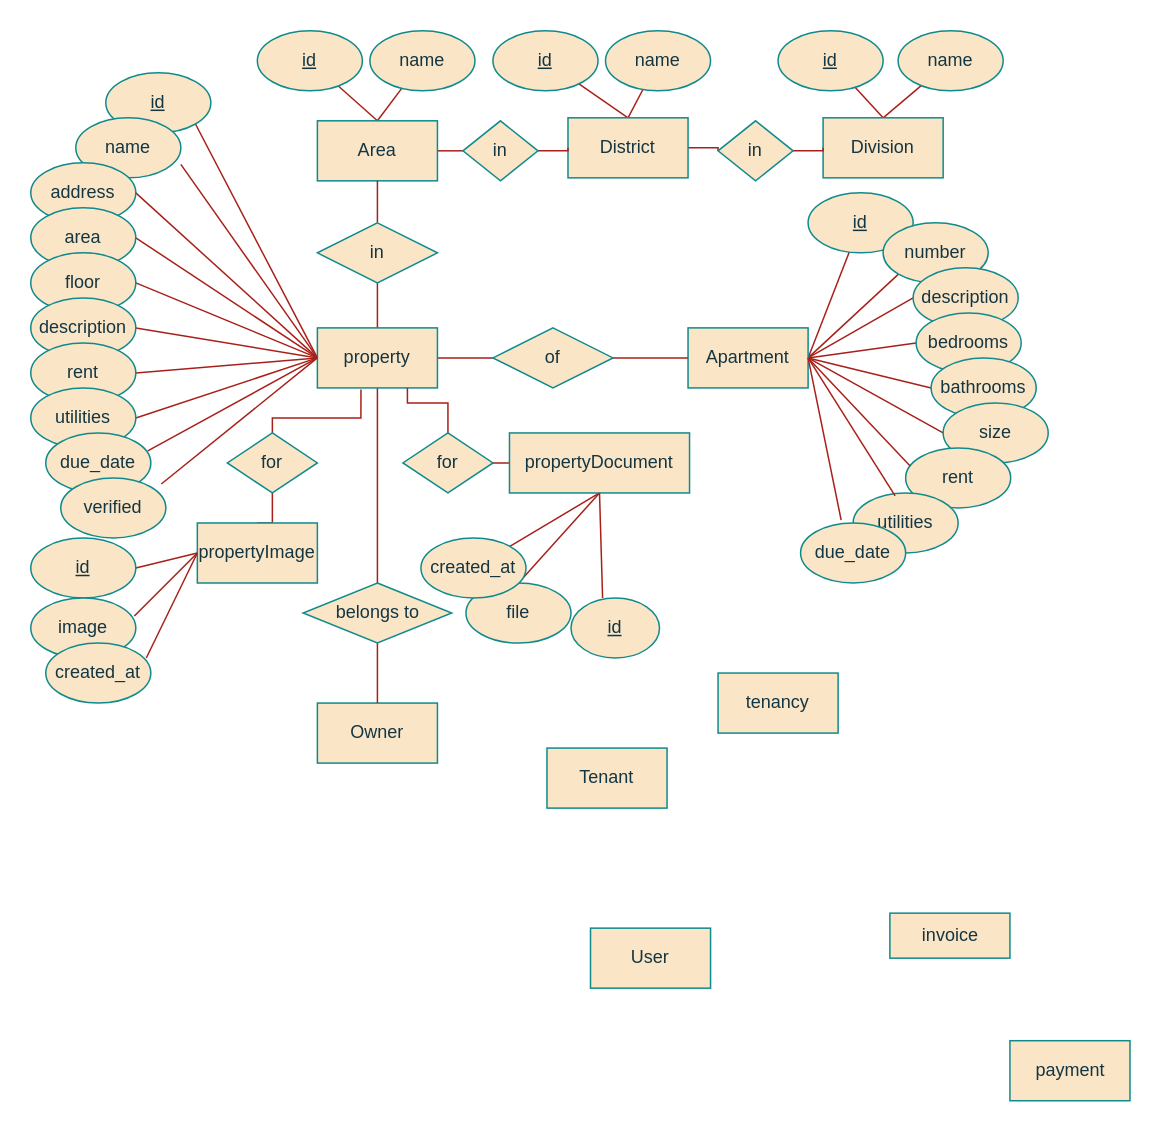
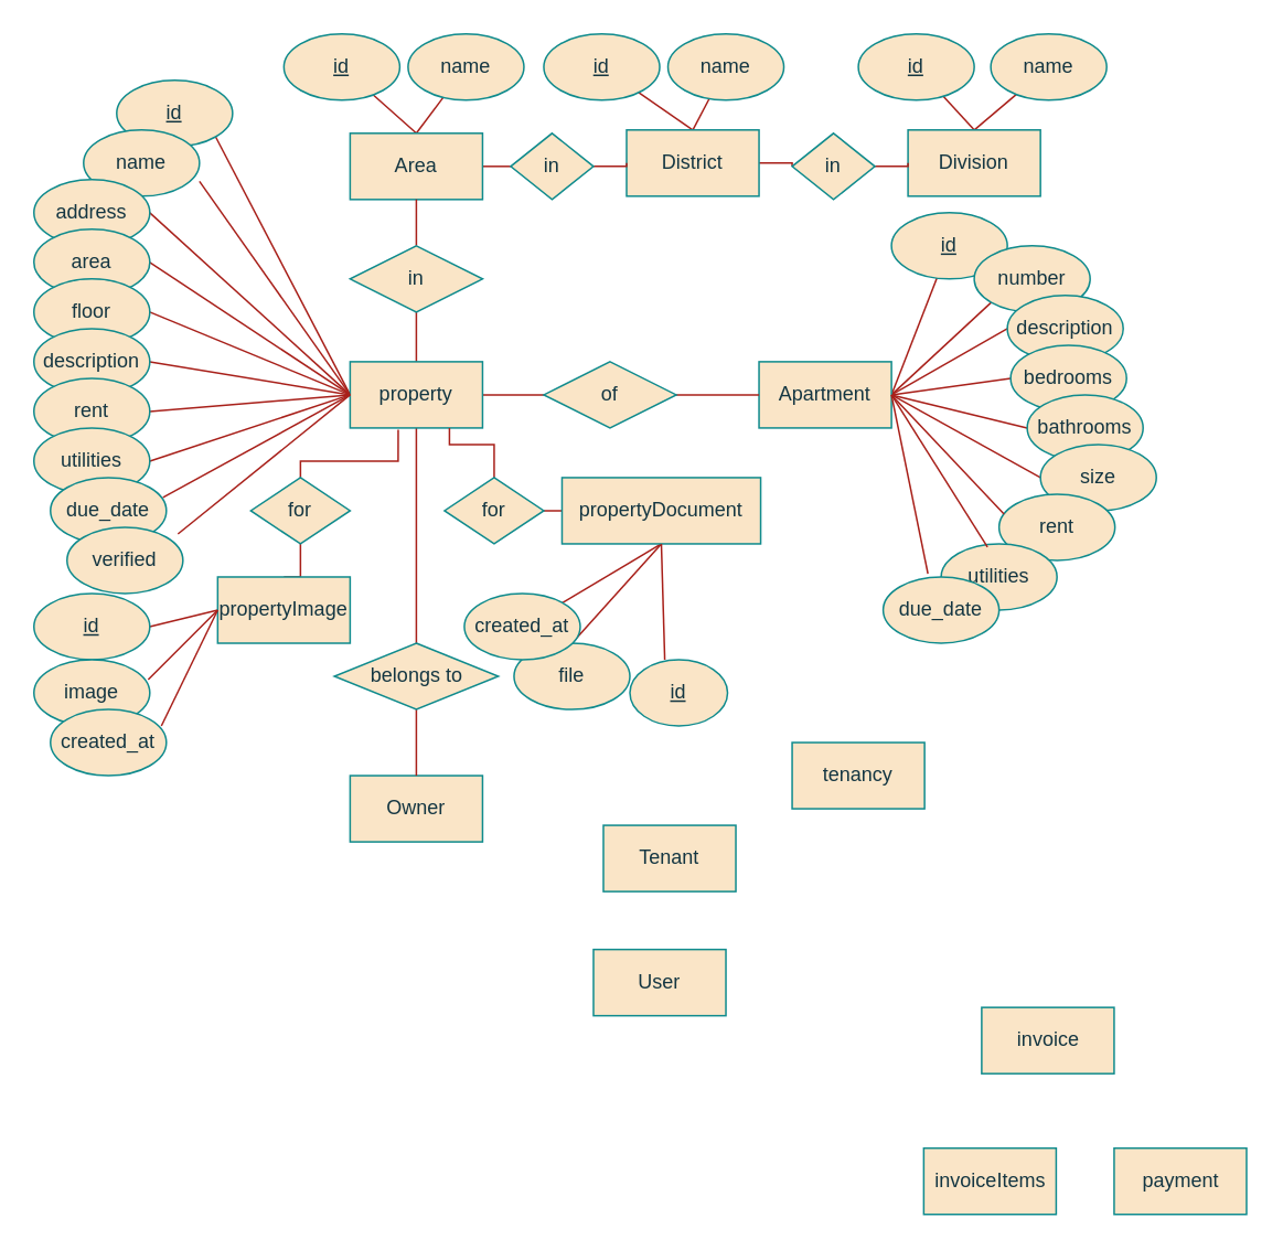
- <mxCell id="48" value="invoice" style="rounded=0;whiteSpace=wrap;html=1;labelBackgroundColor=none;fillColor=#FAE5C7;strokeColor=#0F8B8D;fontColor=#143642;" vertex="1" parent="1"><mxGeometry x="592.5" y="608" width="80" height="30" as="geometry" /></mxCell>
+ <mxCell id="48" value="invoice" style="rounded=0;whiteSpace=wrap;html=1;labelBackgroundColor=none;fillColor=#FAE5C7;strokeColor=#0F8B8D;fontColor=#143642;" vertex="1" parent="1"><mxGeometry x="592.5" y="608" width="80" height="40" as="geometry" /></mxCell>
- <mxCell id="46" value="User" style="rounded=0;whiteSpace=wrap;html=1;labelBackgroundColor=none;fillColor=#FAE5C7;strokeColor=#0F8B8D;fontColor=#143642;" vertex="1" parent="1"><mxGeometry x="393" y="618" width="80" height="40" as="geometry" /></mxCell>
+ <mxCell id="46" value="User" style="rounded=0;whiteSpace=wrap;html=1;labelBackgroundColor=none;fillColor=#FAE5C7;strokeColor=#0F8B8D;fontColor=#143642;" vertex="1" parent="1"><mxGeometry x="358" y="573" width="80" height="40" as="geometry" /></mxCell>
+ <mxCell id="49" value="invoiceItems" style="rounded=0;whiteSpace=wrap;html=1;labelBackgroundColor=none;fillColor=#FAE5C7;strokeColor=#0F8B8D;fontColor=#143642;" vertex="1" parent="1"><mxGeometry x="557.5" y="693" width="80" height="40" as="geometry" /></mxCell>
